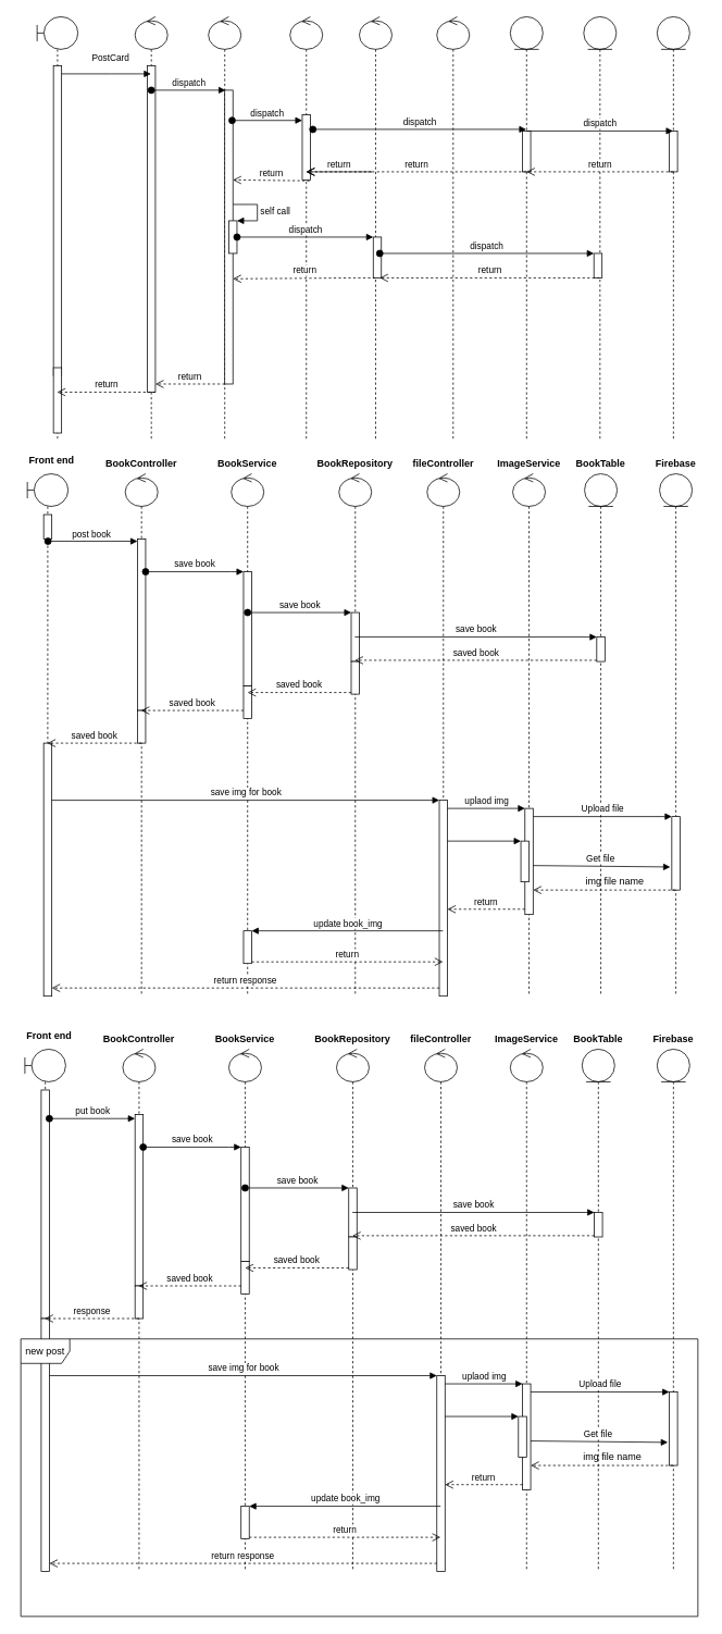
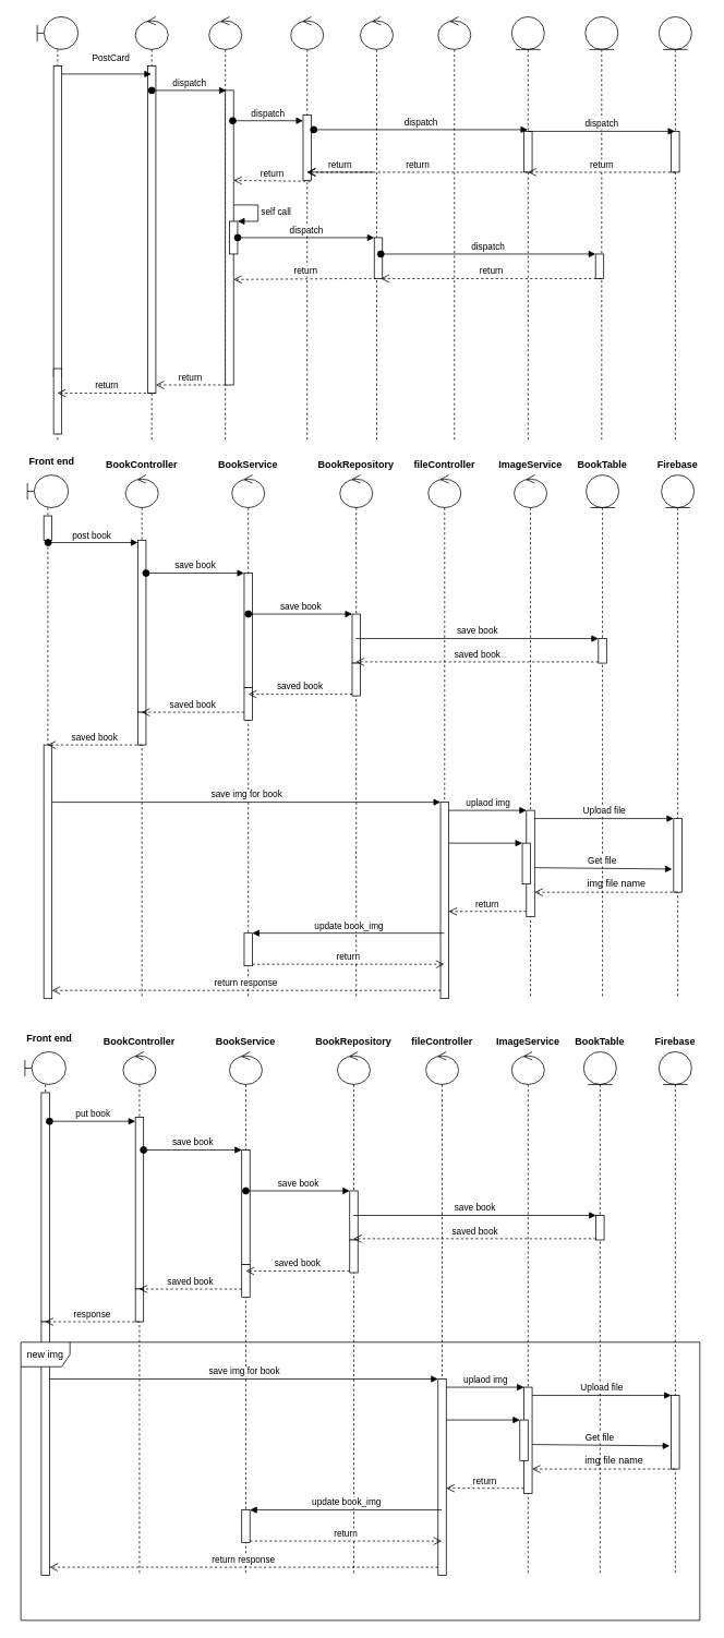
- <mxCell id="136" value="new post" style="shape=umlFrame;whiteSpace=wrap;html=1;" vertex="1" parent="1"><mxGeometry x="25" y="1640" width="830" height="340" as="geometry" /></mxCell>
+ <mxCell id="136" value="new img" style="shape=umlFrame;whiteSpace=wrap;html=1;" vertex="1" parent="1"><mxGeometry x="25" y="1640" width="830" height="340" as="geometry" /></mxCell>
